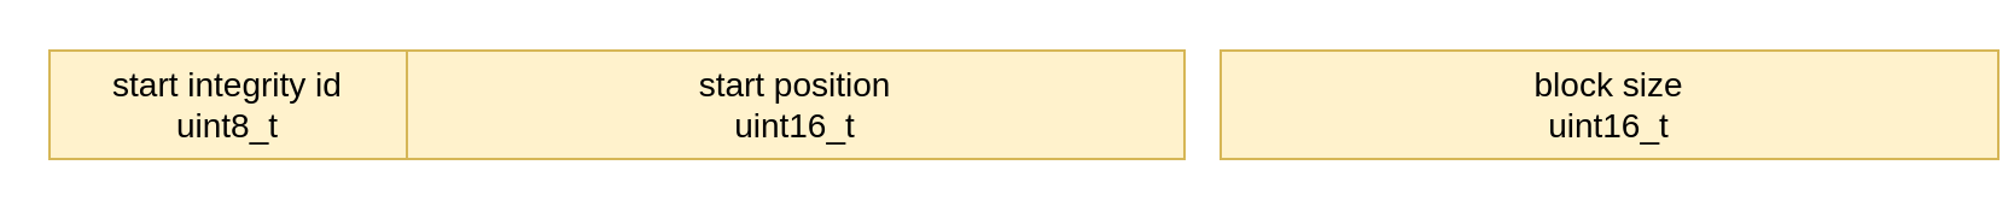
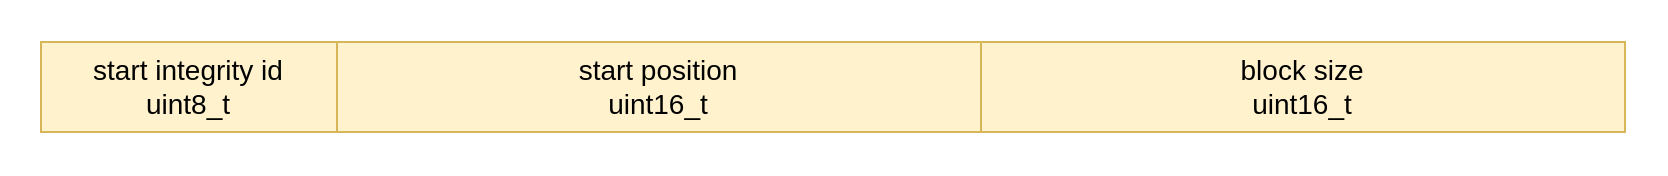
- <mxCell id="4" value="&lt;span style=&quot;color: rgb(0, 0, 0);&quot;&gt;block size&lt;/span&gt;&lt;div&gt;uint16_t&lt;/div&gt;" style="text;html=1;align=center;verticalAlign=middle;whiteSpace=wrap;rounded=0;strokeColor=#d6b656;fontSize=14;fillColor=#fff2cc;" parent="1" vertex="1"><mxGeometry x="505" y="20.5" width="322" height="45" as="geometry" /></mxCell>
+ <mxCell id="4" value="&lt;span style=&quot;color: rgb(0, 0, 0);&quot;&gt;block size&lt;/span&gt;&lt;div&gt;uint16_t&lt;/div&gt;" style="text;html=1;align=center;verticalAlign=middle;whiteSpace=wrap;rounded=0;strokeColor=#d6b656;fontSize=14;fillColor=#fff2cc;" parent="1" vertex="1"><mxGeometry x="490" y="20.5" width="322" height="45" as="geometry" /></mxCell>
